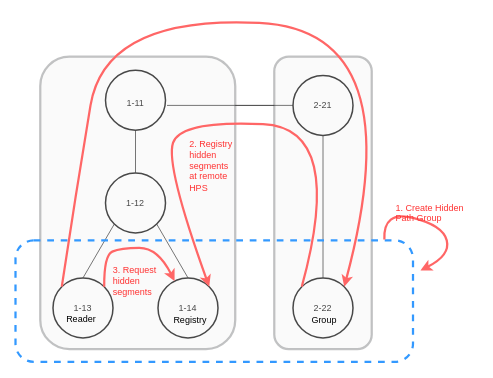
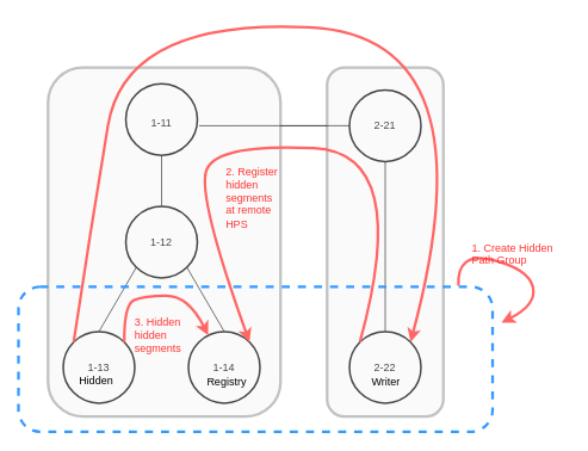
- <mxCell id="27" value="&lt;div&gt;&lt;font color=&quot;#FF3333&quot;&gt;2. Registry&lt;/font&gt;&lt;/div&gt;&lt;div&gt;&lt;font color=&quot;#FF3333&quot;&gt;hidden&lt;/font&gt;&lt;/div&gt;&lt;div&gt;&lt;font color=&quot;#FF3333&quot;&gt;segments&lt;/font&gt;&lt;/div&gt;&lt;div&gt;&lt;font color=&quot;#FF3333&quot;&gt;at remote&lt;/font&gt;&lt;/div&gt;&lt;div&gt;&lt;font color=&quot;#FF3333&quot;&gt;HPS&lt;br&gt;&lt;/font&gt;&lt;/div&gt;" style="text;html=1;resizable=0;points=[];autosize=1;align=left;verticalAlign=top;spacingTop=-4;" vertex="1" parent="1"><mxGeometry x="250" y="181.5" width="70" height="70" as="geometry" /></mxCell>
+ <mxCell id="27" value="&lt;div&gt;&lt;font color=&quot;#FF3333&quot;&gt;2. Register&lt;/font&gt;&lt;/div&gt;&lt;div&gt;&lt;font color=&quot;#FF3333&quot;&gt;hidden&lt;/font&gt;&lt;/div&gt;&lt;div&gt;&lt;font color=&quot;#FF3333&quot;&gt;segments&lt;/font&gt;&lt;/div&gt;&lt;div&gt;&lt;font color=&quot;#FF3333&quot;&gt;at remote&lt;/font&gt;&lt;/div&gt;&lt;div&gt;&lt;font color=&quot;#FF3333&quot;&gt;HPS&lt;br&gt;&lt;/font&gt;&lt;/div&gt;" style="text;html=1;resizable=0;points=[];autosize=1;align=left;verticalAlign=top;spacingTop=-4;" vertex="1" parent="1"><mxGeometry x="250" y="181.5" width="70" height="70" as="geometry" /></mxCell>
- <mxCell id="28" value="&lt;div&gt;&lt;font color=&quot;#FF3333&quot;&gt;3. Request&lt;/font&gt;&lt;/div&gt;&lt;div&gt;&lt;font color=&quot;#FF3333&quot;&gt;hidden&lt;/font&gt;&lt;/div&gt;&lt;div&gt;&lt;font color=&quot;#FF3333&quot;&gt;segments&lt;br&gt;&lt;/font&gt;&lt;/div&gt;" style="text;html=1;resizable=0;points=[];autosize=1;align=left;verticalAlign=top;spacingTop=-4;" vertex="1" parent="1"><mxGeometry x="148" y="350" width="70" height="40" as="geometry" /></mxCell>
+ <mxCell id="28" value="&lt;div&gt;&lt;font color=&quot;#FF3333&quot;&gt;3. Hidden&lt;/font&gt;&lt;/div&gt;&lt;div&gt;&lt;font color=&quot;#FF3333&quot;&gt;hidden&lt;/font&gt;&lt;/div&gt;&lt;div&gt;&lt;font color=&quot;#FF3333&quot;&gt;segments&lt;br&gt;&lt;/font&gt;&lt;/div&gt;" style="text;html=1;resizable=0;points=[];autosize=1;align=left;verticalAlign=top;spacingTop=-4;" vertex="1" parent="1"><mxGeometry x="148" y="350" width="70" height="40" as="geometry" /></mxCell>
- <mxCell id="31" value="Reader" style="text;html=1;resizable=0;points=[];autosize=1;align=left;verticalAlign=top;spacingTop=-4;" vertex="1" parent="1"><mxGeometry x="86" y="414.5" width="60" height="20" as="geometry" /></mxCell>
+ <mxCell id="31" value="Hidden" style="text;html=1;resizable=0;points=[];autosize=1;align=left;verticalAlign=top;spacingTop=-4;" vertex="1" parent="1"><mxGeometry x="86" y="414.5" width="60" height="20" as="geometry" /></mxCell>
- <mxCell id="29" value="Group" style="text;html=1;resizable=0;points=[];autosize=1;align=left;verticalAlign=top;spacingTop=-4;" vertex="1" parent="1"><mxGeometry x="413" y="415.5" width="50" height="20" as="geometry" /></mxCell>
+ <mxCell id="29" value="Writer" style="text;html=1;resizable=0;points=[];autosize=1;align=left;verticalAlign=top;spacingTop=-4;" vertex="1" parent="1"><mxGeometry x="413" y="415.5" width="50" height="20" as="geometry" /></mxCell>
